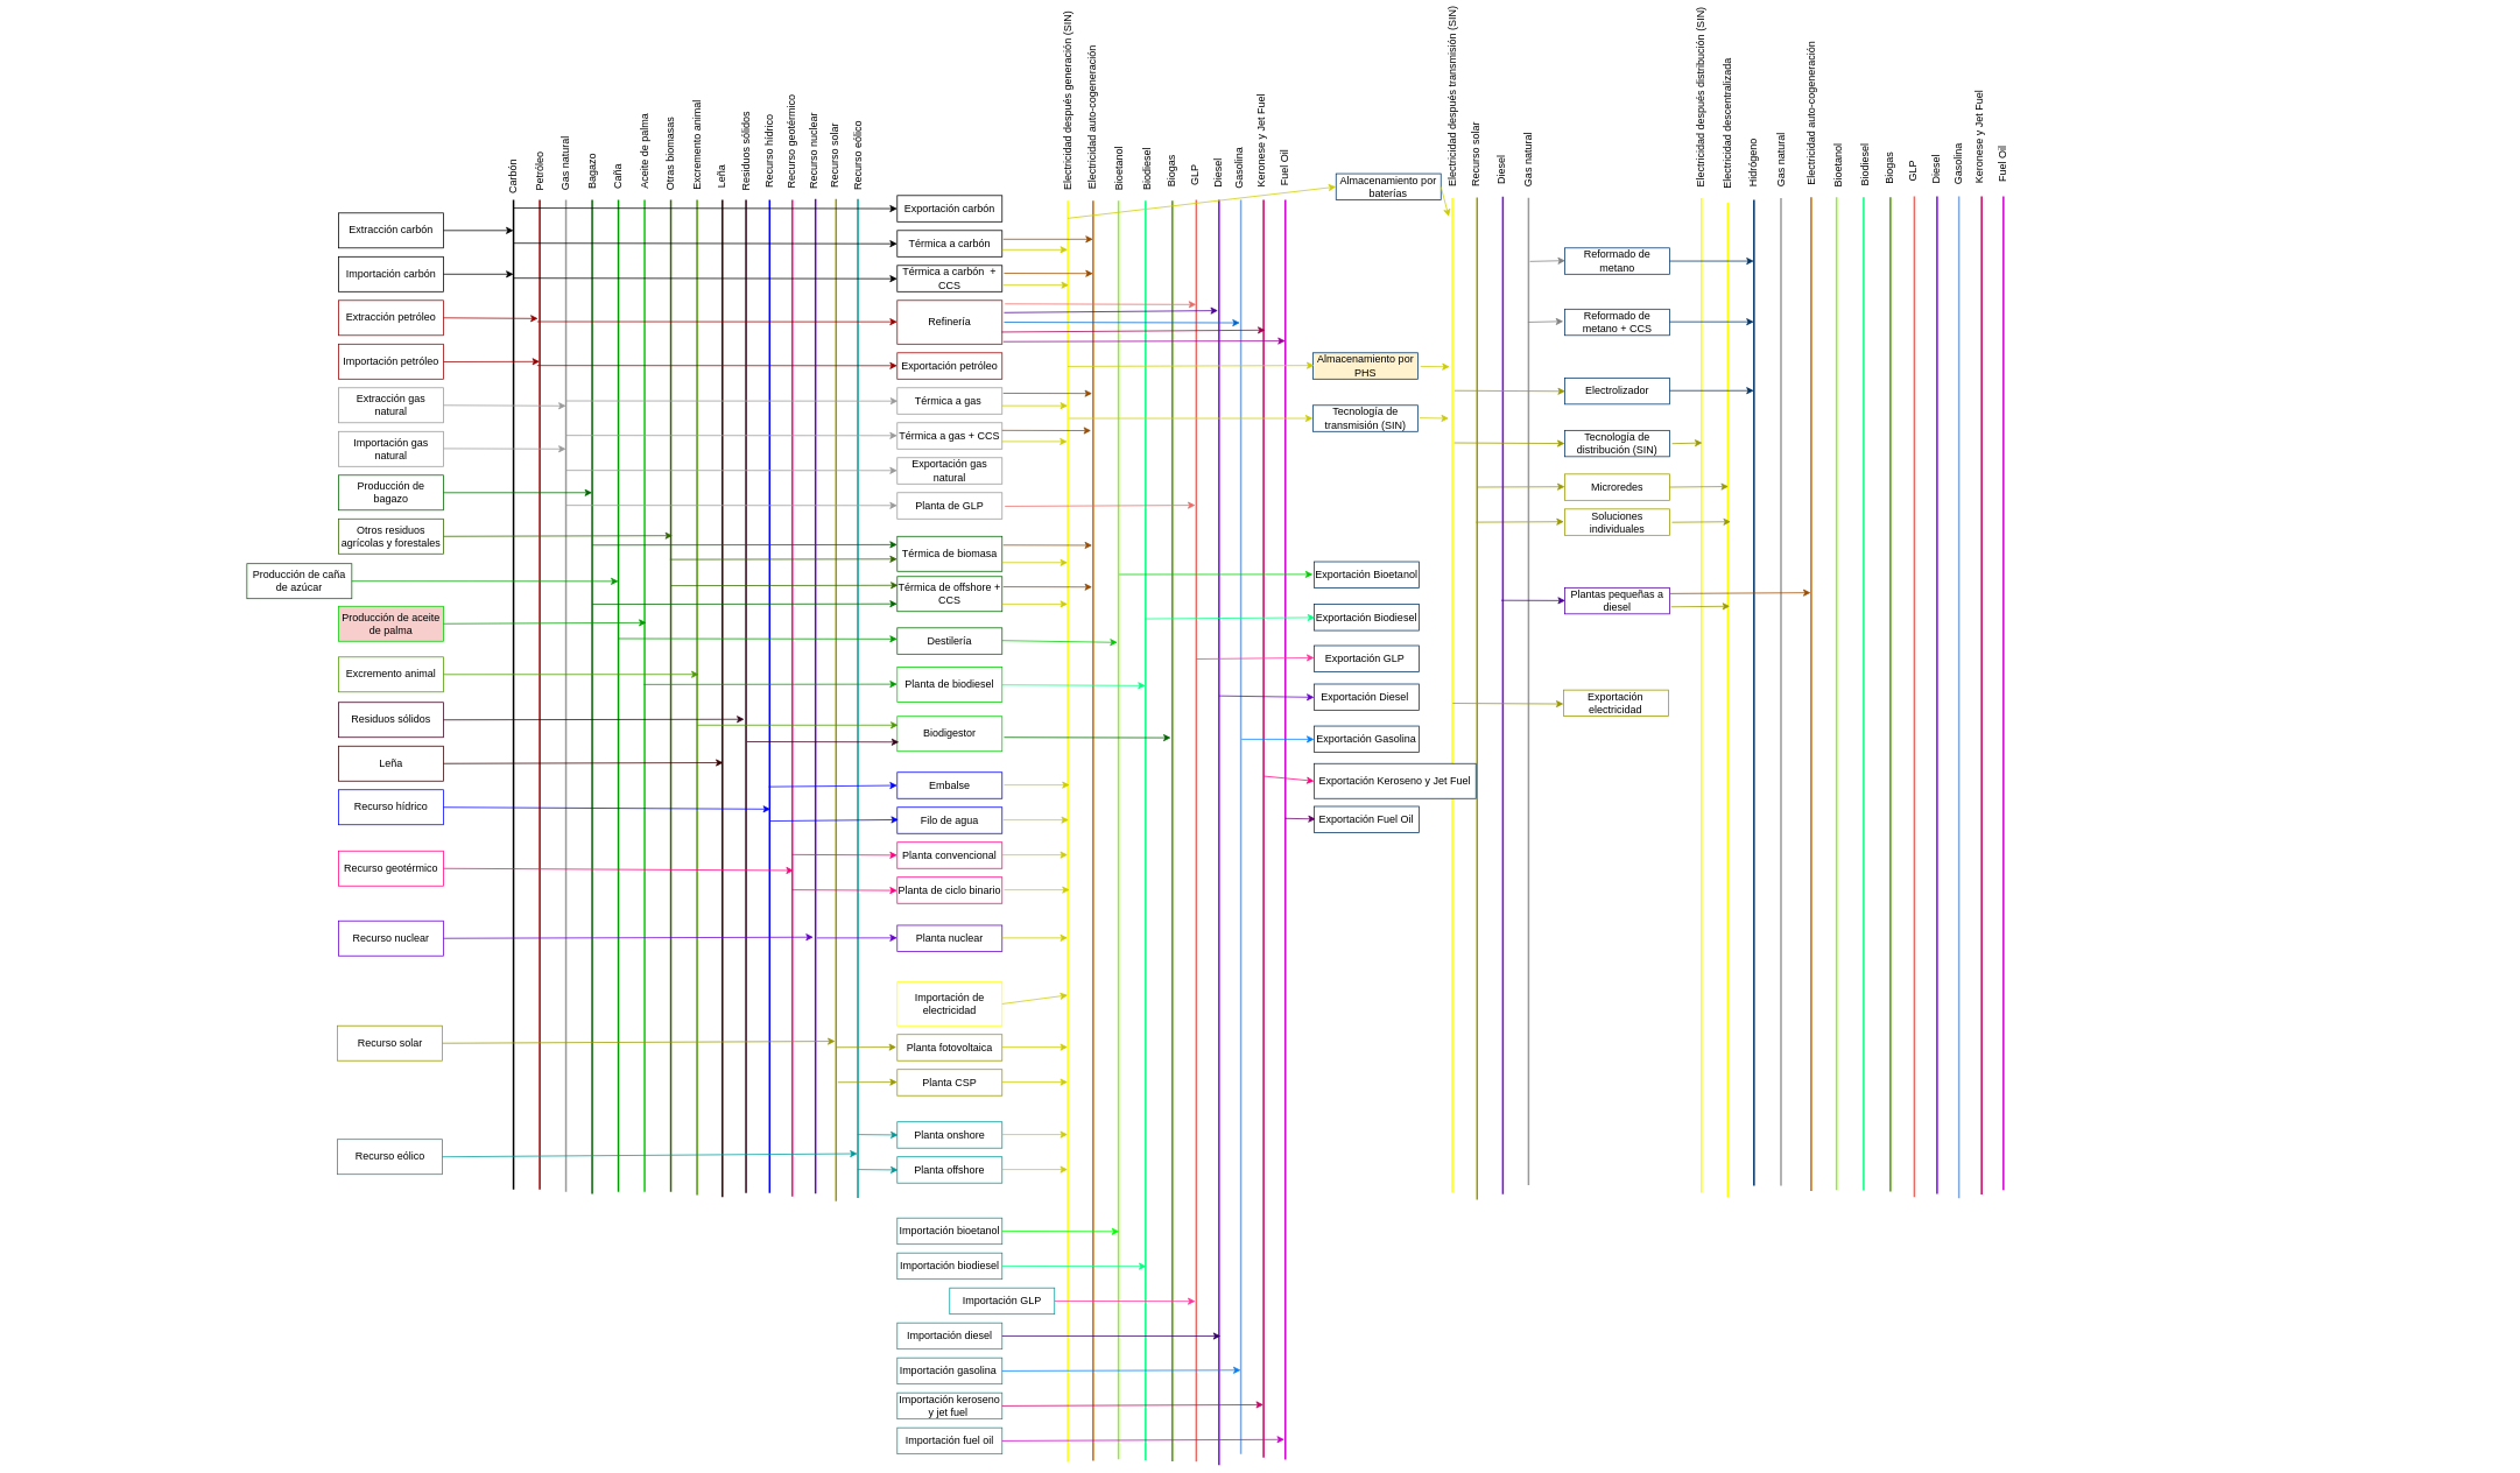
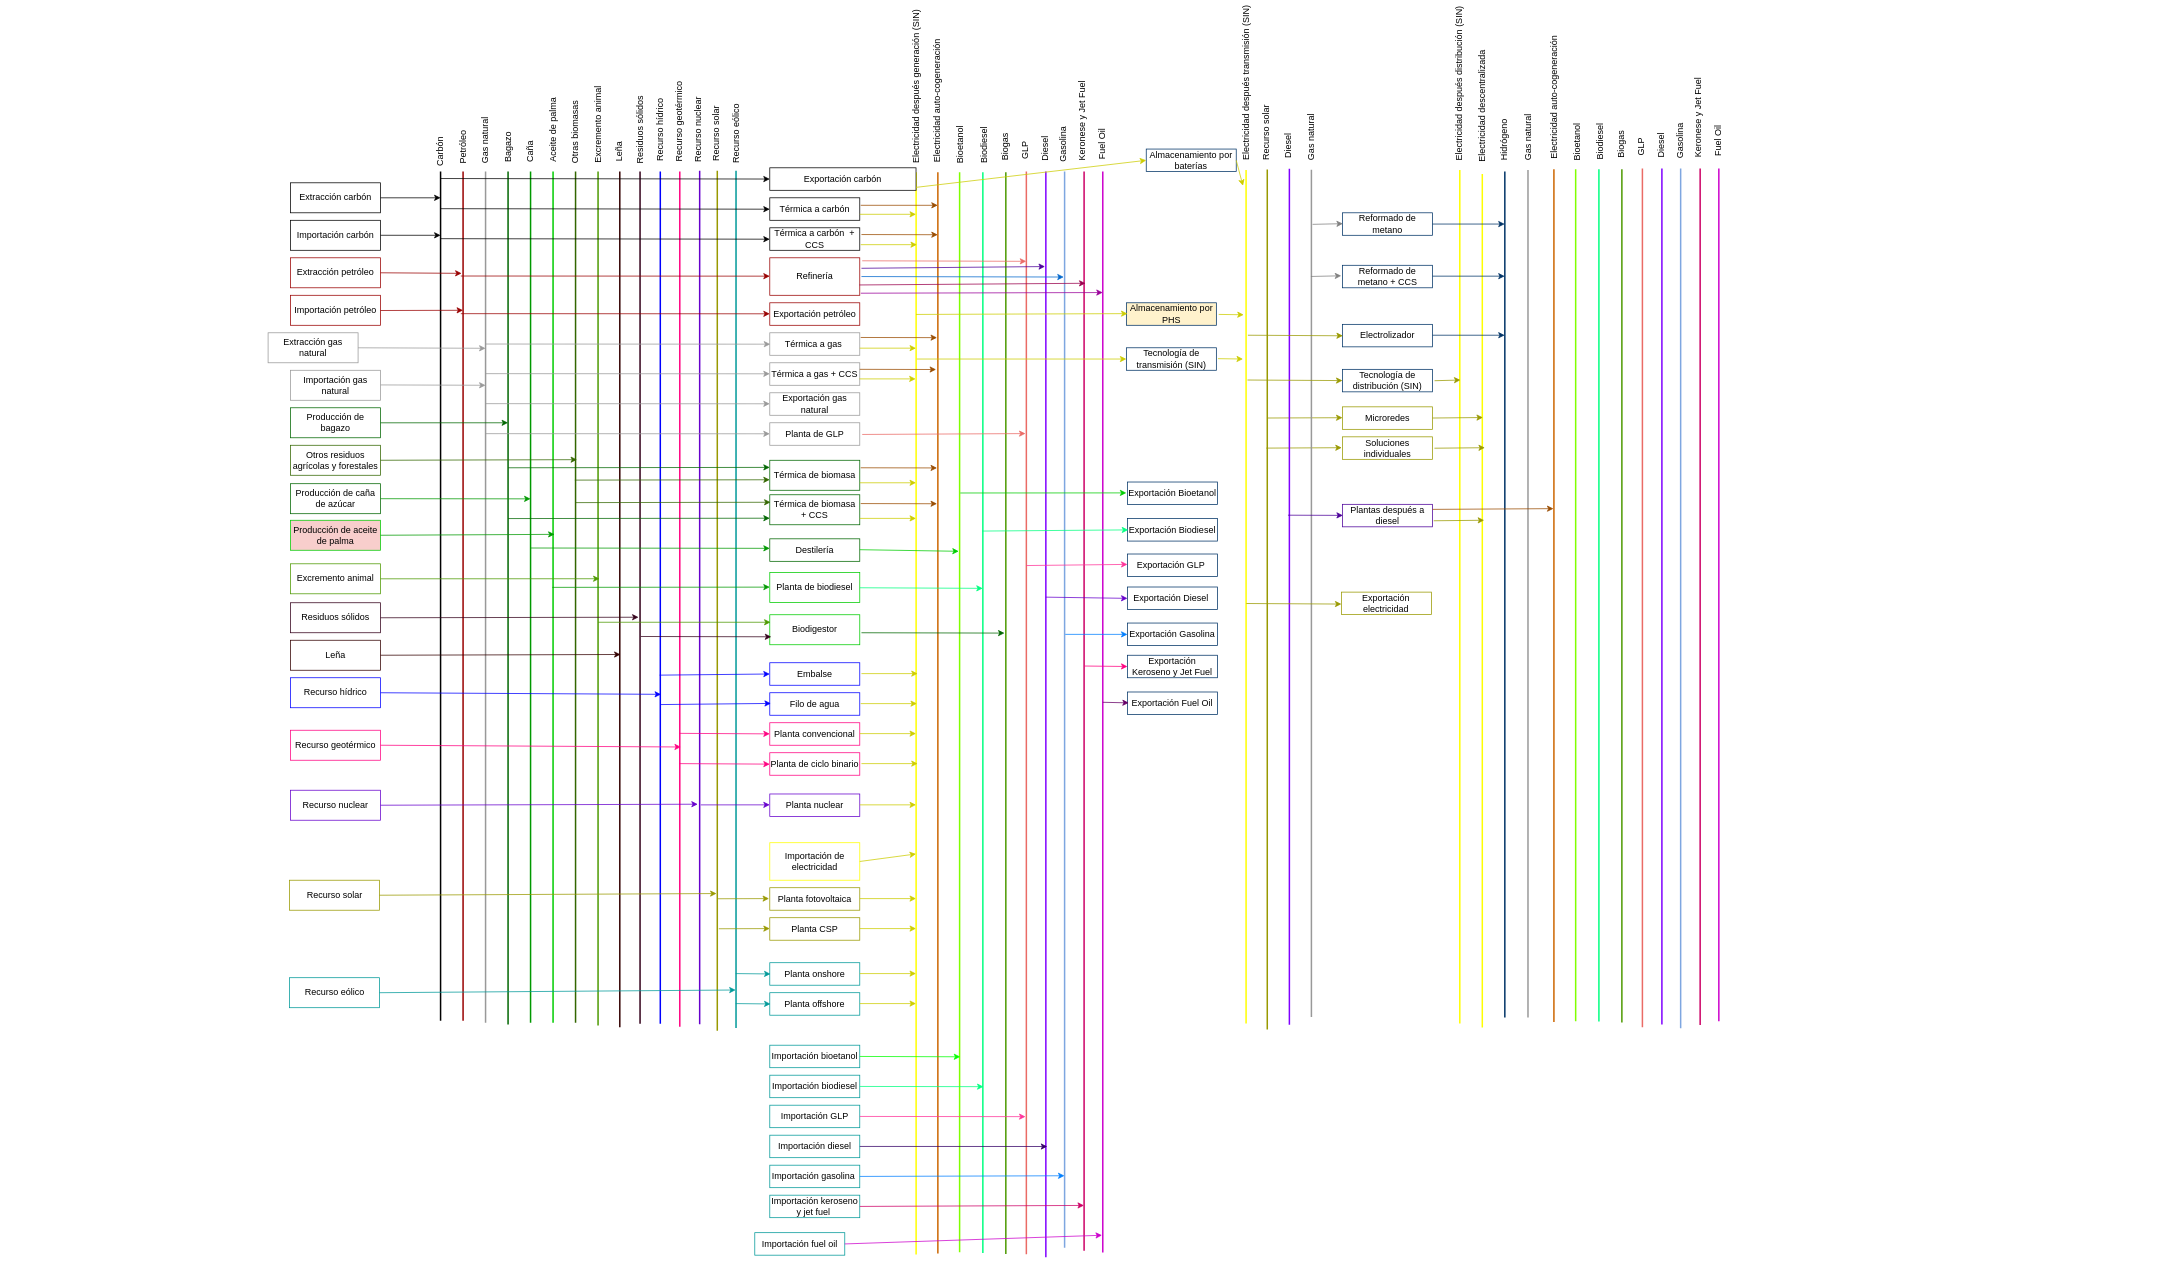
- <mxCell id="101" value="Exportación carbón" style="rounded=0;whiteSpace=wrap;html=1;strokeColor=#000000;" parent="1" vertex="1"><mxGeometry x="1026" y="143" width="120" height="30" as="geometry" /></mxCell>
+ <mxCell id="101" value="Exportación carbón" style="rounded=0;whiteSpace=wrap;html=1;strokeColor=#000000;" parent="1" vertex="1"><mxGeometry x="1026" y="143" width="195" height="30" as="geometry" /></mxCell>
- <mxCell id="13" value="Extracción gas natural" style="rounded=0;whiteSpace=wrap;html=1;strokeColor=#999999;" parent="1" vertex="1"><mxGeometry x="387" y="363" width="120" height="40" as="geometry" /></mxCell>
+ <mxCell id="13" value="Extracción gas natural" style="rounded=0;whiteSpace=wrap;html=1;strokeColor=#999999;" parent="1" vertex="1"><mxGeometry x="357" y="363" width="120" height="40" as="geometry" /></mxCell>
- <mxCell id="21" value="Producción de caña de azúcar" style="rounded=0;whiteSpace=wrap;html=1;strokeColor=#006600;" parent="1" vertex="1"><mxGeometry x="282" y="564.25" width="120" height="40" as="geometry" /></mxCell>
+ <mxCell id="21" value="Producción de caña de azúcar" style="rounded=0;whiteSpace=wrap;html=1;strokeColor=#006600;" parent="1" vertex="1"><mxGeometry x="387" y="564.25" width="120" height="40" as="geometry" /></mxCell>
- <mxCell id="120" value="Térmica de offshore + CCS" style="rounded=0;whiteSpace=wrap;html=1;strokeColor=#006600;" parent="1" vertex="1"><mxGeometry x="1026" y="579" width="120" height="40" as="geometry" /></mxCell>
+ <mxCell id="120" value="Térmica de biomasa + CCS" style="rounded=0;whiteSpace=wrap;html=1;strokeColor=#006600;" parent="1" vertex="1"><mxGeometry x="1026" y="579" width="120" height="40" as="geometry" /></mxCell>
- <mxCell id="103" value="Plantas pequeñas a diesel" style="rounded=0;whiteSpace=wrap;html=1;strokeColor=#4C0099;" parent="1" vertex="1"><mxGeometry x="1789.7" y="591.75" width="120" height="30" as="geometry" /></mxCell>
+ <mxCell id="103" value="Plantas después a diesel" style="rounded=0;whiteSpace=wrap;html=1;strokeColor=#4C0099;" parent="1" vertex="1"><mxGeometry x="1789.7" y="591.75" width="120" height="30" as="geometry" /></mxCell>
- <mxCell id="244" value="Exportación Keroseno y Jet Fuel" style="rounded=0;whiteSpace=wrap;html=1;strokeColor=#003366;" parent="1" vertex="1"><mxGeometry x="1503" y="793" width="185" height="40" as="geometry" /></mxCell>
+ <mxCell id="244" value="Exportación Keroseno y Jet Fuel" style="rounded=0;whiteSpace=wrap;html=1;strokeColor=#003366;" parent="1" vertex="1"><mxGeometry x="1503" y="793" width="120" height="30" as="geometry" /></mxCell>
- <mxCell id="232" value="Importación GLP" style="rounded=0;whiteSpace=wrap;html=1;strokeColor=#009999;" parent="1" vertex="1"><mxGeometry x="1086" y="1393" width="120" height="30" as="geometry" /></mxCell>
+ <mxCell id="232" value="Importación GLP" style="rounded=0;whiteSpace=wrap;html=1;strokeColor=#009999;" parent="1" vertex="1"><mxGeometry x="1026" y="1393" width="120" height="30" as="geometry" /></mxCell>
- <mxCell id="236" value="Importación fuel oil" style="rounded=0;whiteSpace=wrap;html=1;strokeColor=#009999;" parent="1" vertex="1"><mxGeometry x="1026" y="1553" width="120" height="30" as="geometry" /></mxCell>
+ <mxCell id="236" value="Importación fuel oil" style="rounded=0;whiteSpace=wrap;html=1;strokeColor=#009999;" parent="1" vertex="1"><mxGeometry x="1006" y="1563" width="120" height="30" as="geometry" /></mxCell>
